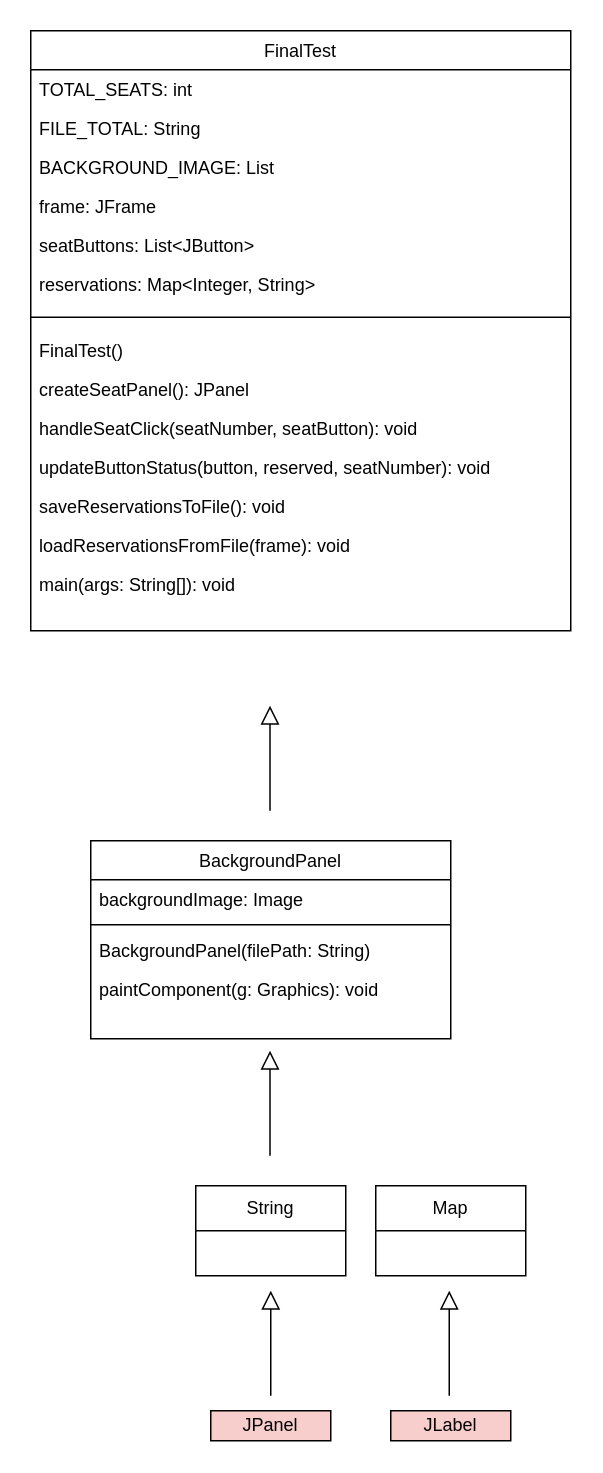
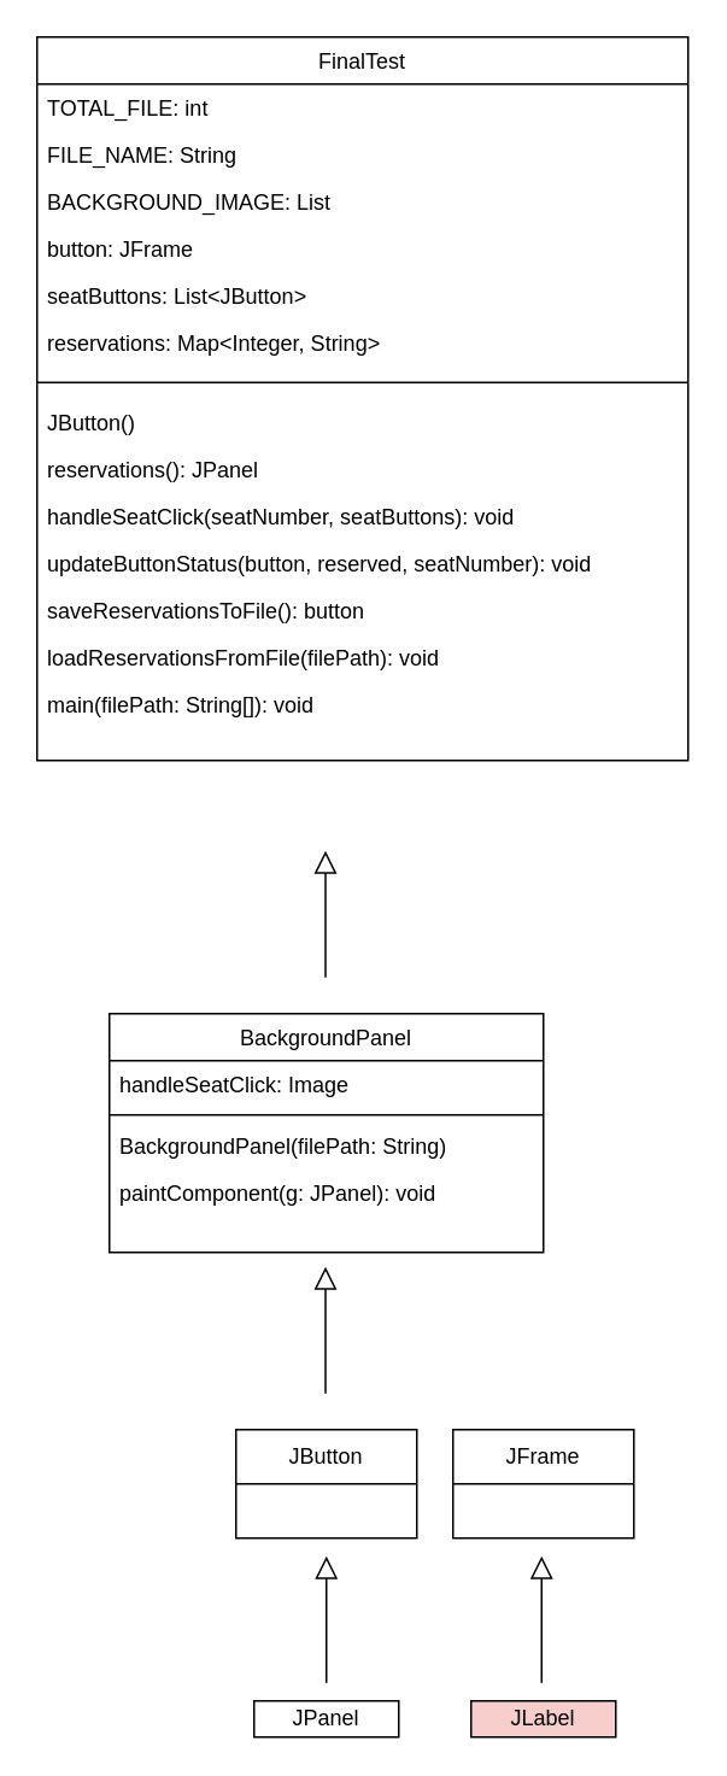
- <mxCell id="16" value="TOTAL_SEATS: int     &#10;" style="text;align=left;verticalAlign=top;spacingLeft=4;spacingRight=4;overflow=hidden;rotatable=0;points=[[0,0.5],[1,0.5]];portConstraint=eastwest;" vertex="1" parent="15"><mxGeometry y="26" width="360" height="26" as="geometry" /></mxCell>
+ <mxCell id="16" value="TOTAL_FILE: int     &#10;" style="text;align=left;verticalAlign=top;spacingLeft=4;spacingRight=4;overflow=hidden;rotatable=0;points=[[0,0.5],[1,0.5]];portConstraint=eastwest;" vertex="1" parent="15"><mxGeometry y="26" width="360" height="26" as="geometry" /></mxCell>
- <mxCell id="17" value="FILE_TOTAL: String" style="text;align=left;verticalAlign=top;spacingLeft=4;spacingRight=4;overflow=hidden;rotatable=0;points=[[0,0.5],[1,0.5]];portConstraint=eastwest;" vertex="1" parent="15"><mxGeometry y="52" width="360" height="26" as="geometry" /></mxCell>
+ <mxCell id="17" value="FILE_NAME: String" style="text;align=left;verticalAlign=top;spacingLeft=4;spacingRight=4;overflow=hidden;rotatable=0;points=[[0,0.5],[1,0.5]];portConstraint=eastwest;" vertex="1" parent="15"><mxGeometry y="52" width="360" height="26" as="geometry" /></mxCell>
- <mxCell id="19" value="frame: JFrame" style="text;align=left;verticalAlign=top;spacingLeft=4;spacingRight=4;overflow=hidden;rotatable=0;points=[[0,0.5],[1,0.5]];portConstraint=eastwest;" vertex="1" parent="15"><mxGeometry y="104" width="360" height="26" as="geometry" /></mxCell>
+ <mxCell id="19" value="button: JFrame" style="text;align=left;verticalAlign=top;spacingLeft=4;spacingRight=4;overflow=hidden;rotatable=0;points=[[0,0.5],[1,0.5]];portConstraint=eastwest;" vertex="1" parent="15"><mxGeometry y="104" width="360" height="26" as="geometry" /></mxCell>
- <mxCell id="23" value="FinalTest()" style="text;align=left;verticalAlign=top;spacingLeft=4;spacingRight=4;overflow=hidden;rotatable=0;points=[[0,0.5],[1,0.5]];portConstraint=eastwest;" vertex="1" parent="15"><mxGeometry y="200" width="360" height="26" as="geometry" /></mxCell>
+ <mxCell id="23" value="JButton()" style="text;align=left;verticalAlign=top;spacingLeft=4;spacingRight=4;overflow=hidden;rotatable=0;points=[[0,0.5],[1,0.5]];portConstraint=eastwest;" vertex="1" parent="15"><mxGeometry y="200" width="360" height="26" as="geometry" /></mxCell>
- <mxCell id="24" value="createSeatPanel(): JPanel " style="text;align=left;verticalAlign=top;spacingLeft=4;spacingRight=4;overflow=hidden;rotatable=0;points=[[0,0.5],[1,0.5]];portConstraint=eastwest;" vertex="1" parent="15"><mxGeometry y="226" width="360" height="26" as="geometry" /></mxCell>
+ <mxCell id="24" value="reservations(): JPanel " style="text;align=left;verticalAlign=top;spacingLeft=4;spacingRight=4;overflow=hidden;rotatable=0;points=[[0,0.5],[1,0.5]];portConstraint=eastwest;" vertex="1" parent="15"><mxGeometry y="226" width="360" height="26" as="geometry" /></mxCell>
- <mxCell id="25" value="handleSeatClick(seatNumber, seatButton): void" style="text;align=left;verticalAlign=top;spacingLeft=4;spacingRight=4;overflow=hidden;rotatable=0;points=[[0,0.5],[1,0.5]];portConstraint=eastwest;" vertex="1" parent="15"><mxGeometry y="252" width="360" height="26" as="geometry" /></mxCell>
+ <mxCell id="25" value="handleSeatClick(seatNumber, seatButtons): void" style="text;align=left;verticalAlign=top;spacingLeft=4;spacingRight=4;overflow=hidden;rotatable=0;points=[[0,0.5],[1,0.5]];portConstraint=eastwest;" vertex="1" parent="15"><mxGeometry y="252" width="360" height="26" as="geometry" /></mxCell>
- <mxCell id="27" value="saveReservationsToFile(): void" style="text;align=left;verticalAlign=top;spacingLeft=4;spacingRight=4;overflow=hidden;rotatable=0;points=[[0,0.5],[1,0.5]];portConstraint=eastwest;" vertex="1" parent="15"><mxGeometry y="304" width="360" height="26" as="geometry" /></mxCell>
+ <mxCell id="27" value="saveReservationsToFile(): button" style="text;align=left;verticalAlign=top;spacingLeft=4;spacingRight=4;overflow=hidden;rotatable=0;points=[[0,0.5],[1,0.5]];portConstraint=eastwest;" vertex="1" parent="15"><mxGeometry y="304" width="360" height="26" as="geometry" /></mxCell>
- <mxCell id="28" value="loadReservationsFromFile(frame): void" style="text;align=left;verticalAlign=top;spacingLeft=4;spacingRight=4;overflow=hidden;rotatable=0;points=[[0,0.5],[1,0.5]];portConstraint=eastwest;" vertex="1" parent="15"><mxGeometry y="330" width="360" height="26" as="geometry" /></mxCell>
+ <mxCell id="28" value="loadReservationsFromFile(filePath): void" style="text;align=left;verticalAlign=top;spacingLeft=4;spacingRight=4;overflow=hidden;rotatable=0;points=[[0,0.5],[1,0.5]];portConstraint=eastwest;" vertex="1" parent="15"><mxGeometry y="330" width="360" height="26" as="geometry" /></mxCell>
- <mxCell id="29" value="main(args: String[]): void" style="text;align=left;verticalAlign=top;spacingLeft=4;spacingRight=4;overflow=hidden;rotatable=0;points=[[0,0.5],[1,0.5]];portConstraint=eastwest;" vertex="1" parent="15"><mxGeometry y="356" width="360" height="26" as="geometry" /></mxCell>
+ <mxCell id="29" value="main(filePath: String[]): void" style="text;align=left;verticalAlign=top;spacingLeft=4;spacingRight=4;overflow=hidden;rotatable=0;points=[[0,0.5],[1,0.5]];portConstraint=eastwest;" vertex="1" parent="15"><mxGeometry y="356" width="360" height="26" as="geometry" /></mxCell>
- <mxCell id="5" value="backgroundImage: Image   " style="text;align=left;verticalAlign=top;spacingLeft=4;spacingRight=4;overflow=hidden;rotatable=0;points=[[0,0.5],[1,0.5]];portConstraint=eastwest;" parent="4" vertex="1"><mxGeometry y="26" width="240" height="26" as="geometry" /></mxCell>
+ <mxCell id="5" value="handleSeatClick: Image   " style="text;align=left;verticalAlign=top;spacingLeft=4;spacingRight=4;overflow=hidden;rotatable=0;points=[[0,0.5],[1,0.5]];portConstraint=eastwest;" parent="4" vertex="1"><mxGeometry y="26" width="240" height="26" as="geometry" /></mxCell>
- <mxCell id="8" value="paintComponent(g: Graphics): void" style="text;align=left;verticalAlign=top;spacingLeft=4;spacingRight=4;overflow=hidden;rotatable=0;points=[[0,0.5],[1,0.5]];portConstraint=eastwest;" parent="4" vertex="1"><mxGeometry y="86" width="240" height="26" as="geometry" /></mxCell>
+ <mxCell id="8" value="paintComponent(g: JPanel): void" style="text;align=left;verticalAlign=top;spacingLeft=4;spacingRight=4;overflow=hidden;rotatable=0;points=[[0,0.5],[1,0.5]];portConstraint=eastwest;" parent="4" vertex="1"><mxGeometry y="86" width="240" height="26" as="geometry" /></mxCell>
- <mxCell id="11" value="String            " style="swimlane;fontStyle=0;childLayout=stackLayout;horizontal=1;startSize=30;horizontalStack=0;resizeParent=1;resizeParentMax=0;resizeLast=0;collapsible=1;marginBottom=0;whiteSpace=wrap;html=1;" vertex="1" parent="1"><mxGeometry x="130" y="790" width="100" height="60" as="geometry" /></mxCell>
+ <mxCell id="11" value="JButton            " style="swimlane;fontStyle=0;childLayout=stackLayout;horizontal=1;startSize=30;horizontalStack=0;resizeParent=1;resizeParentMax=0;resizeLast=0;collapsible=1;marginBottom=0;whiteSpace=wrap;html=1;" vertex="1" parent="1"><mxGeometry x="130" y="790" width="100" height="60" as="geometry" /></mxCell>
- <mxCell id="12" value="Map      " style="swimlane;fontStyle=0;childLayout=stackLayout;horizontal=1;startSize=30;horizontalStack=0;resizeParent=1;resizeParentMax=0;resizeLast=0;collapsible=1;marginBottom=0;whiteSpace=wrap;html=1;" vertex="1" parent="1"><mxGeometry x="250" y="790" width="100" height="60" as="geometry" /></mxCell>
+ <mxCell id="12" value="JFrame      " style="swimlane;fontStyle=0;childLayout=stackLayout;horizontal=1;startSize=30;horizontalStack=0;resizeParent=1;resizeParentMax=0;resizeLast=0;collapsible=1;marginBottom=0;whiteSpace=wrap;html=1;" vertex="1" parent="1"><mxGeometry x="250" y="790" width="100" height="60" as="geometry" /></mxCell>
- <mxCell id="9" value="JPanel" style="rounded=0;whiteSpace=wrap;html=1;fillColor=#f8cecc;" vertex="1" parent="1"><mxGeometry x="140" y="940" width="80" height="20" as="geometry" /></mxCell>
+ <mxCell id="9" value="JPanel" style="rounded=0;whiteSpace=wrap;html=1;" vertex="1" parent="1"><mxGeometry x="140" y="940" width="80" height="20" as="geometry" /></mxCell>
